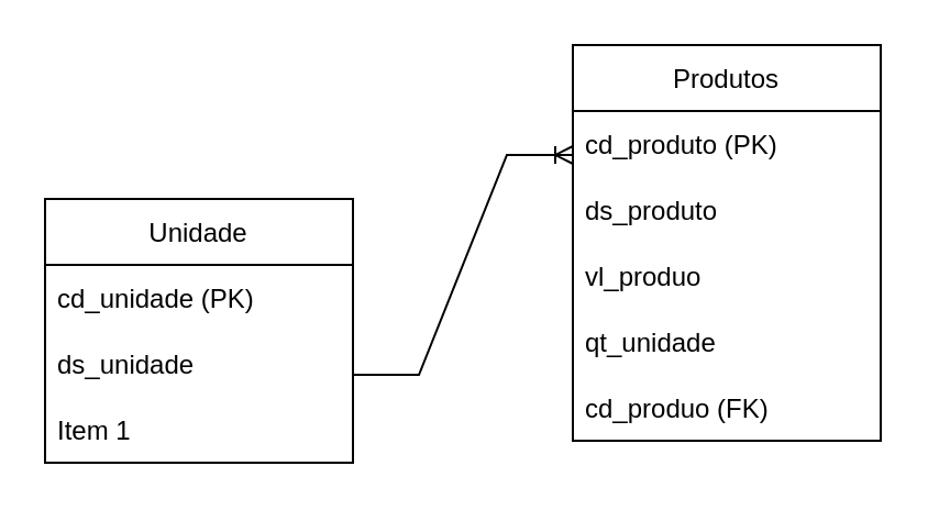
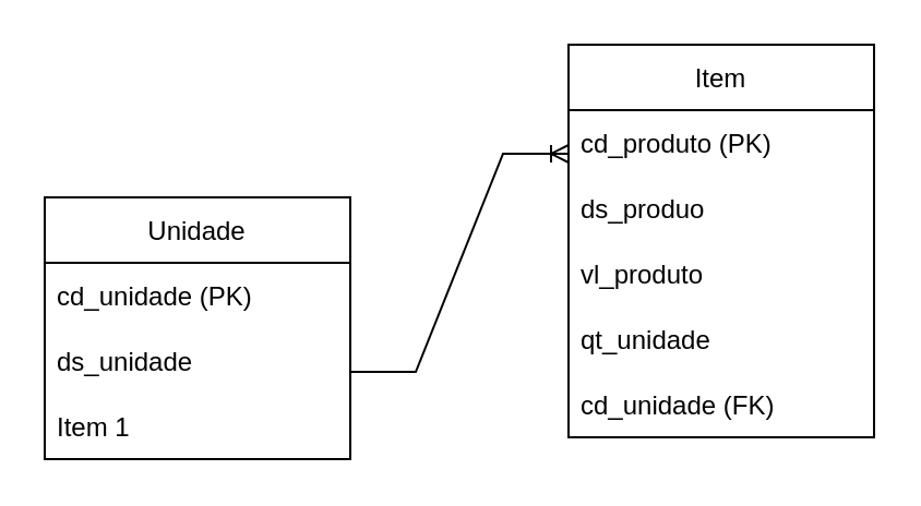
- <mxCell id="2" value="Produtos" style="swimlane;fontStyle=0;childLayout=stackLayout;horizontal=1;startSize=30;horizontalStack=0;resizeParent=1;resizeParentMax=0;resizeLast=0;collapsible=1;marginBottom=0;" vertex="1" parent="1"><mxGeometry x="260" y="20" width="140" height="180" as="geometry" /></mxCell>
+ <mxCell id="2" value="Item" style="swimlane;fontStyle=0;childLayout=stackLayout;horizontal=1;startSize=30;horizontalStack=0;resizeParent=1;resizeParentMax=0;resizeLast=0;collapsible=1;marginBottom=0;" vertex="1" parent="1"><mxGeometry x="260" y="20" width="140" height="180" as="geometry" /></mxCell>
- <mxCell id="4" value="ds_produto" style="text;strokeColor=none;fillColor=none;align=left;verticalAlign=middle;spacingLeft=4;spacingRight=4;overflow=hidden;points=[[0,0.5],[1,0.5]];portConstraint=eastwest;rotatable=0;" vertex="1" parent="2"><mxGeometry y="60" width="140" height="30" as="geometry" /></mxCell>
+ <mxCell id="4" value="ds_produo" style="text;strokeColor=none;fillColor=none;align=left;verticalAlign=middle;spacingLeft=4;spacingRight=4;overflow=hidden;points=[[0,0.5],[1,0.5]];portConstraint=eastwest;rotatable=0;" vertex="1" parent="2"><mxGeometry y="60" width="140" height="30" as="geometry" /></mxCell>
- <mxCell id="5" value="vl_produo" style="text;strokeColor=none;fillColor=none;align=left;verticalAlign=middle;spacingLeft=4;spacingRight=4;overflow=hidden;points=[[0,0.5],[1,0.5]];portConstraint=eastwest;rotatable=0;" vertex="1" parent="2"><mxGeometry y="90" width="140" height="30" as="geometry" /></mxCell>
+ <mxCell id="5" value="vl_produto" style="text;strokeColor=none;fillColor=none;align=left;verticalAlign=middle;spacingLeft=4;spacingRight=4;overflow=hidden;points=[[0,0.5],[1,0.5]];portConstraint=eastwest;rotatable=0;" vertex="1" parent="2"><mxGeometry y="90" width="140" height="30" as="geometry" /></mxCell>
- <mxCell id="7" value="cd_produo (FK)" style="text;strokeColor=none;fillColor=none;align=left;verticalAlign=middle;spacingLeft=4;spacingRight=4;overflow=hidden;points=[[0,0.5],[1,0.5]];portConstraint=eastwest;rotatable=0;" vertex="1" parent="2"><mxGeometry y="150" width="140" height="30" as="geometry" /></mxCell>
+ <mxCell id="7" value="cd_unidade (FK)" style="text;strokeColor=none;fillColor=none;align=left;verticalAlign=middle;spacingLeft=4;spacingRight=4;overflow=hidden;points=[[0,0.5],[1,0.5]];portConstraint=eastwest;rotatable=0;" vertex="1" parent="2"><mxGeometry y="150" width="140" height="30" as="geometry" /></mxCell>
